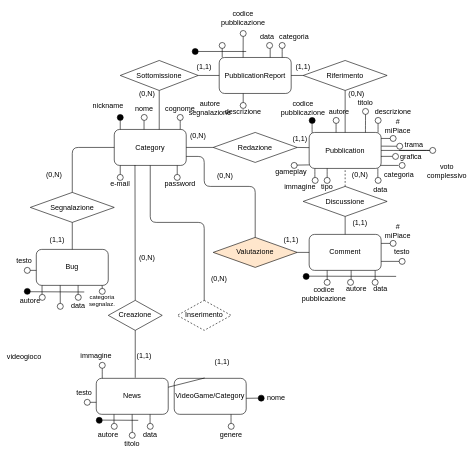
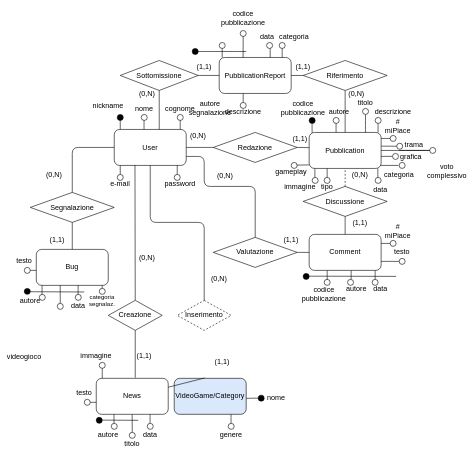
- <mxCell id="3" value="Category" style="rounded=1;whiteSpace=wrap;html=1;" parent="1" vertex="1"><mxGeometry x="190" y="215" width="120" height="60" as="geometry" /></mxCell>
+ <mxCell id="3" value="User" style="rounded=1;whiteSpace=wrap;html=1;" parent="1" vertex="1"><mxGeometry x="190" y="215" width="120" height="60" as="geometry" /></mxCell>
- <mxCell id="17" value="Valutazione" style="rhombus;whiteSpace=wrap;html=1;fillColor=#ffe6cc;" parent="1" vertex="1"><mxGeometry x="355" y="395" width="140" height="50" as="geometry" /></mxCell>
+ <mxCell id="17" value="Valutazione" style="rhombus;whiteSpace=wrap;html=1;" parent="1" vertex="1"><mxGeometry x="355" y="395" width="140" height="50" as="geometry" /></mxCell>
- <mxCell id="30" value="VideoGame/Category" style="rounded=1;whiteSpace=wrap;html=1;" parent="1" vertex="1"><mxGeometry x="290" y="630" width="120" height="60" as="geometry" /></mxCell>
+ <mxCell id="30" value="VideoGame/Category" style="rounded=1;whiteSpace=wrap;html=1;fillColor=#dae8fc;" parent="1" vertex="1"><mxGeometry x="290" y="630" width="120" height="60" as="geometry" /></mxCell>
